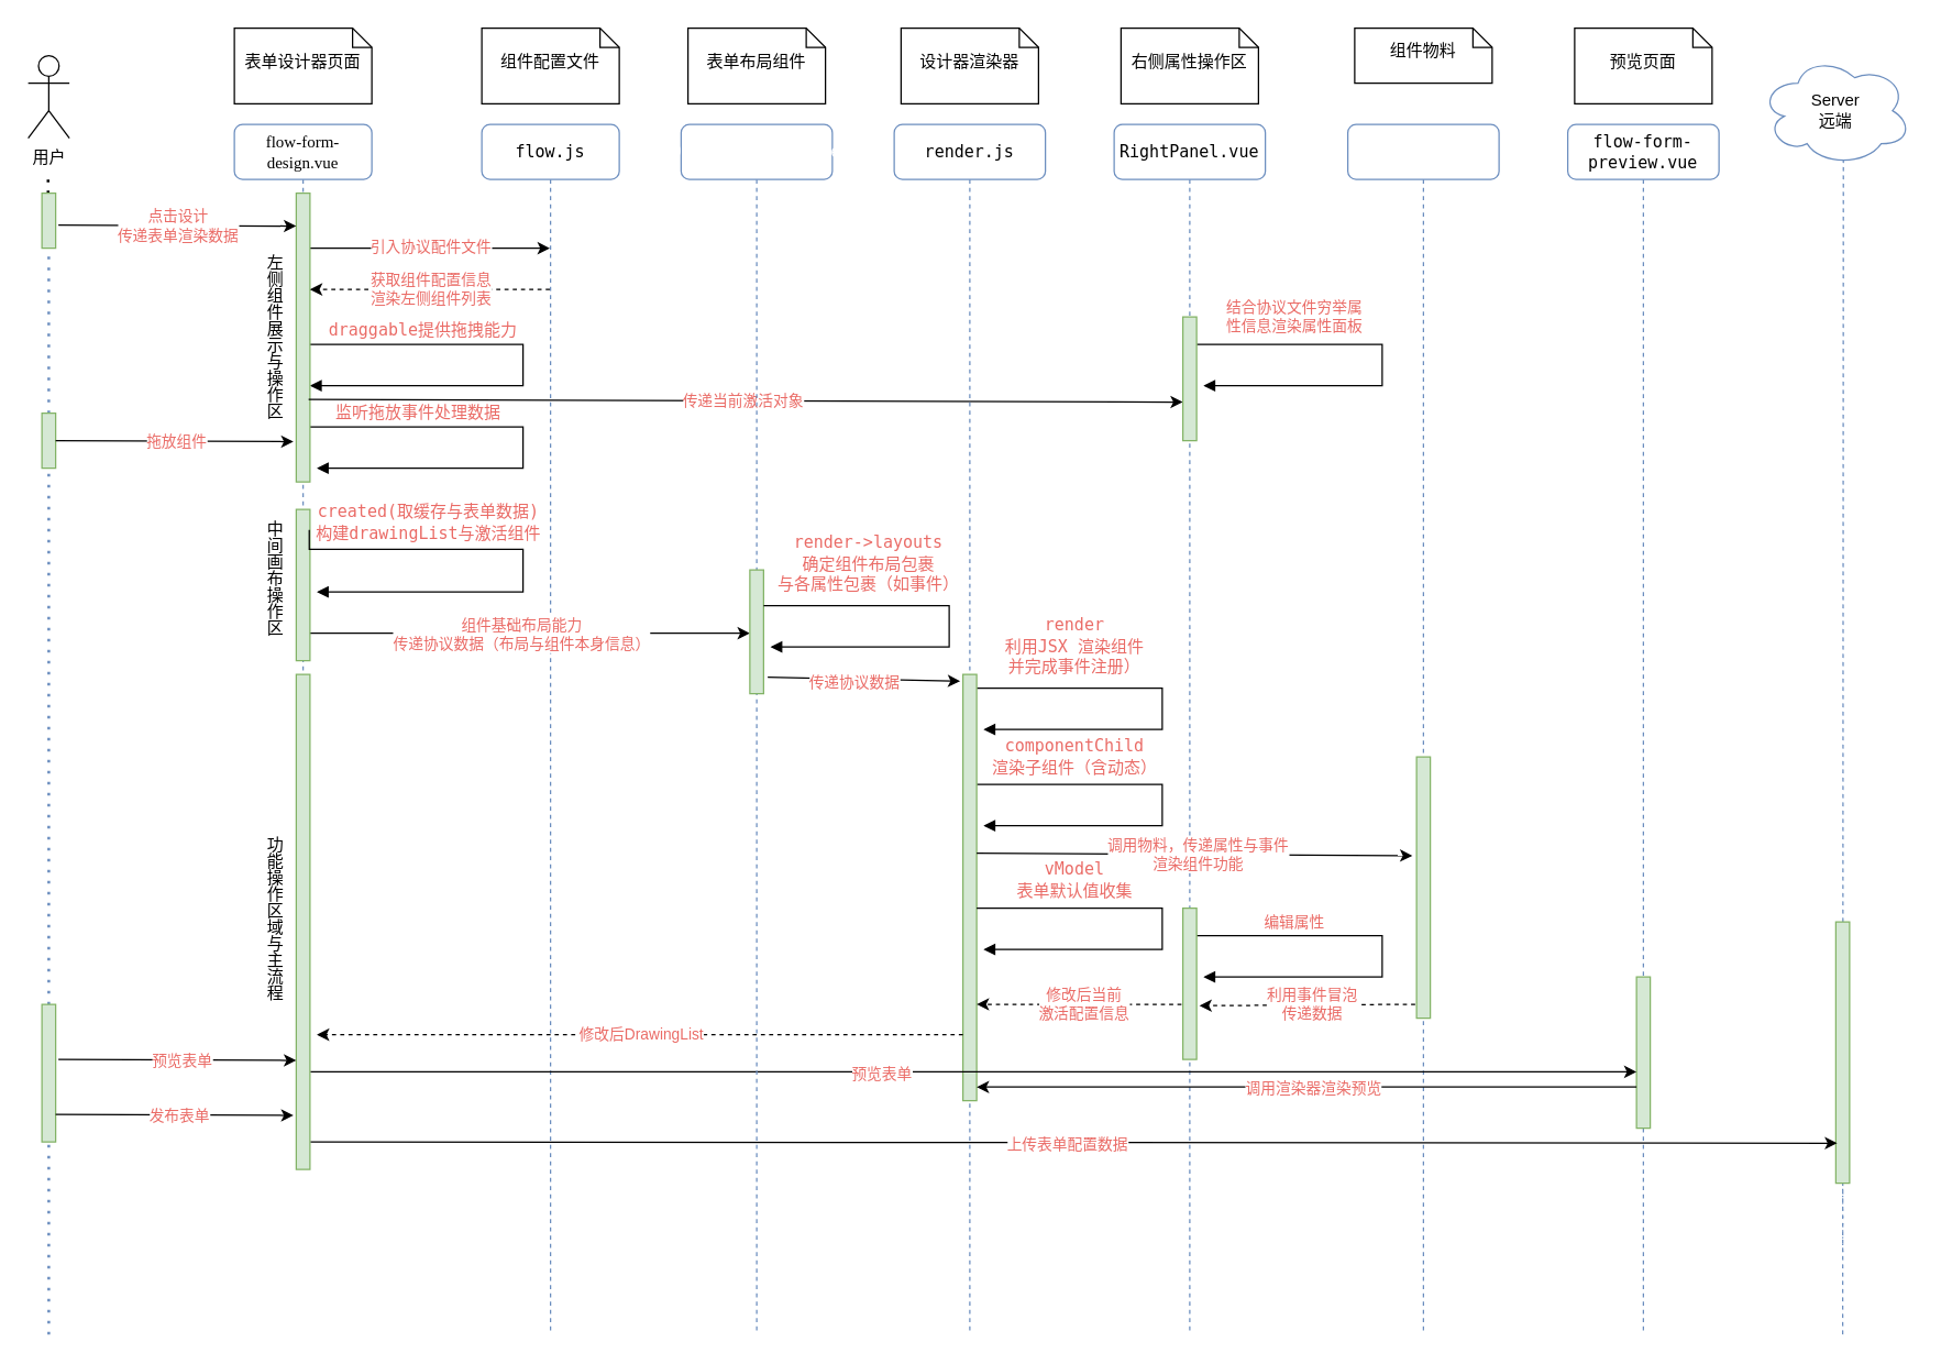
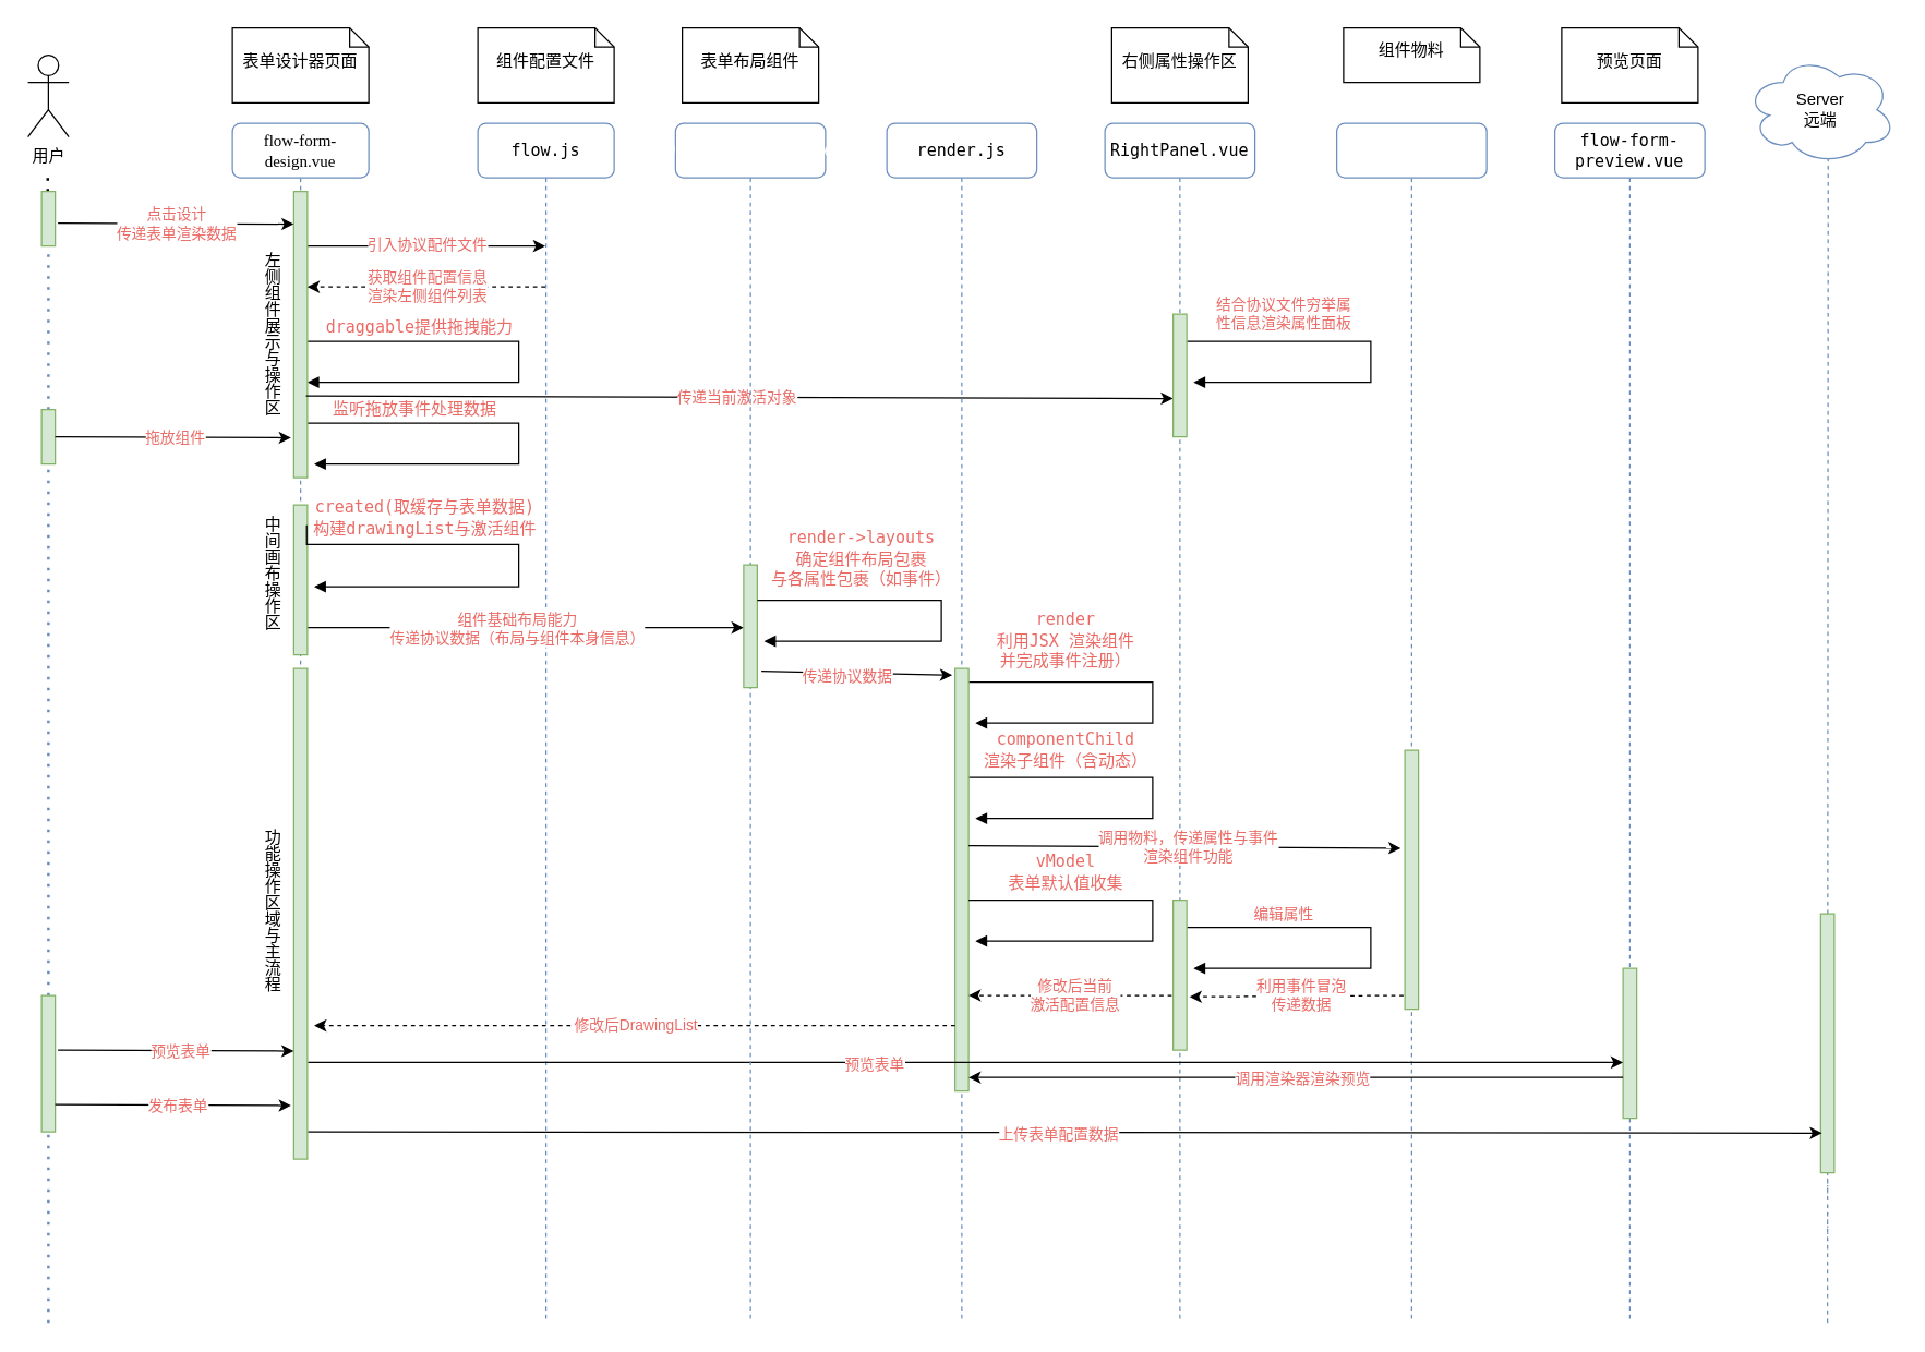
- <mxCell id="50" value="设计器渲染器" style="shape=note;whiteSpace=wrap;html=1;size=14;verticalAlign=middle;align=center;spacingTop=-6;rounded=0;shadow=0;comic=0;labelBackgroundColor=none;strokeWidth=1;fontFamily=Verdana;fontSize=12" parent="1" vertex="1"><mxGeometry x="655" y="20" width="100" height="55" as="geometry" /></mxCell>
